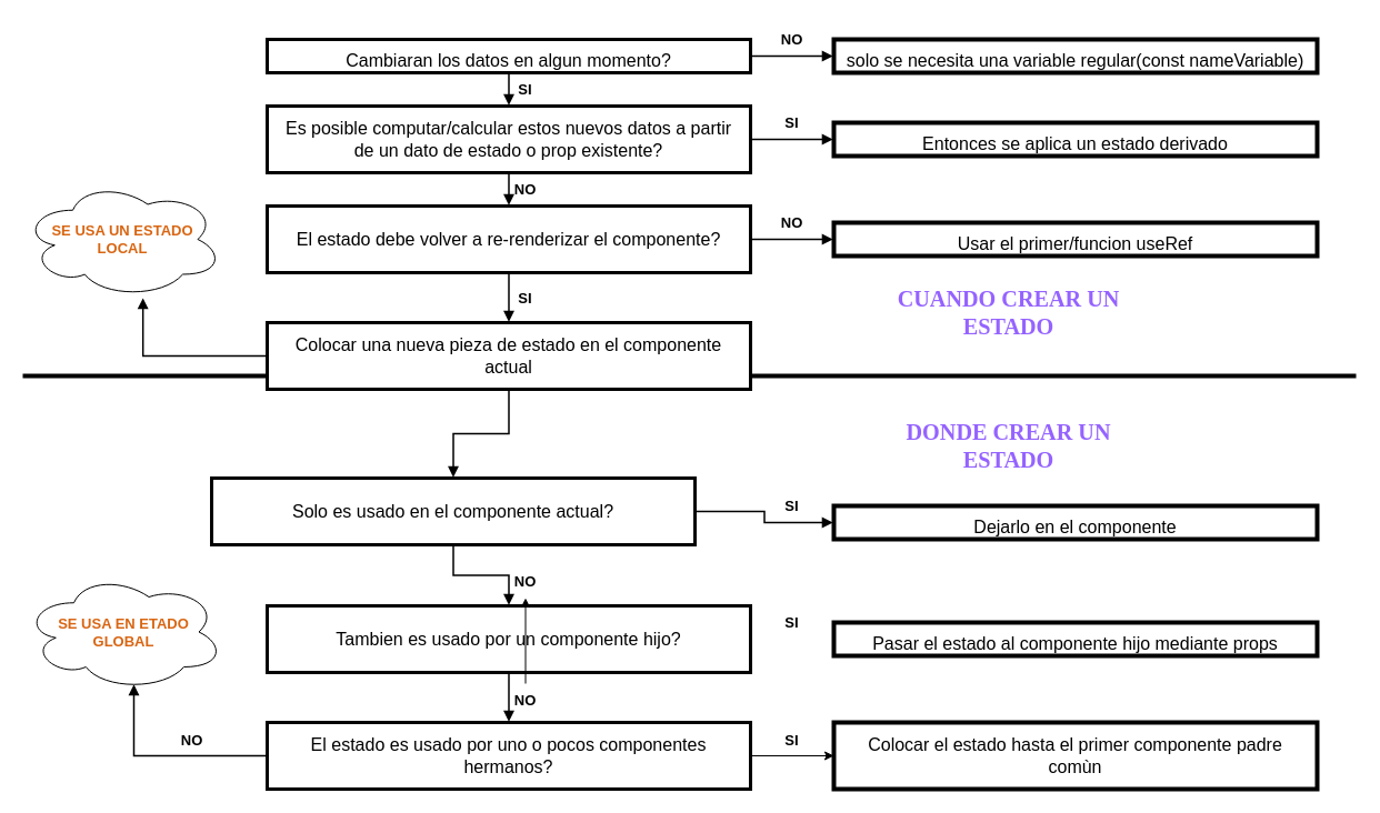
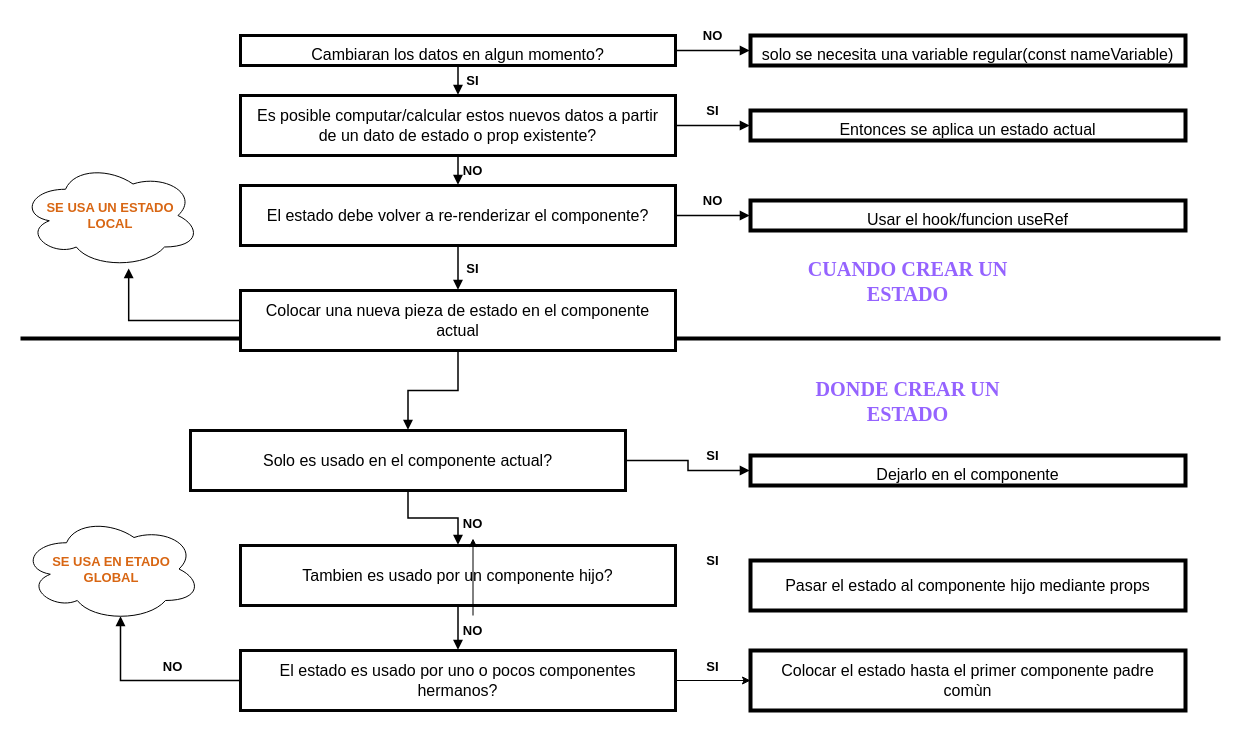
- <mxCell id="9" value="Entonces se aplica un estado derivado" style="html=1;overflow=block;blockSpacing=1;whiteSpace=wrap;fontSize=16;align=center;spacing=9;strokeColor=default;fillColor=default;strokeWidth=4;lucidId=r~L2imKpc-Fs;" vertex="1" parent="1"><mxGeometry x="750" y="110" width="435" height="30" as="geometry" /></mxCell>
+ <mxCell id="9" value="Entonces se aplica un estado actual" style="html=1;overflow=block;blockSpacing=1;whiteSpace=wrap;fontSize=16;align=center;spacing=9;strokeColor=default;fillColor=default;strokeWidth=4;lucidId=r~L2imKpc-Fs;" vertex="1" parent="1"><mxGeometry x="750" y="110" width="435" height="30" as="geometry" /></mxCell>
- <mxCell id="15" value="Usar el primer/funcion useRef" style="html=1;overflow=block;blockSpacing=1;whiteSpace=wrap;fontSize=16;align=center;spacing=9;strokeColor=default;fillColor=default;strokeWidth=4;lucidId=MdM22zj0AW-9;" vertex="1" parent="1"><mxGeometry x="750" y="200" width="435" height="30" as="geometry" /></mxCell>
+ <mxCell id="15" value="Usar el hook/funcion useRef" style="html=1;overflow=block;blockSpacing=1;whiteSpace=wrap;fontSize=16;align=center;spacing=9;strokeColor=default;fillColor=default;strokeWidth=4;lucidId=MdM22zj0AW-9;" vertex="1" parent="1"><mxGeometry x="750" y="200" width="435" height="30" as="geometry" /></mxCell>
- <mxCell id="31" value="Pasar el estado al componente hijo mediante props" style="html=1;overflow=block;blockSpacing=1;whiteSpace=wrap;fontSize=16;align=center;spacing=9;strokeColor=default;fillColor=default;strokeWidth=4;lucidId=dvM24LqrrwdD;" vertex="1" parent="1"><mxGeometry x="750" y="560" width="435" height="30" as="geometry" /></mxCell>
+ <mxCell id="31" value="Pasar el estado al componente hijo mediante props" style="html=1;overflow=block;blockSpacing=1;whiteSpace=wrap;fontSize=16;align=center;spacing=9;strokeColor=default;fillColor=default;strokeWidth=4;lucidId=dvM24LqrrwdD;" vertex="1" parent="1"><mxGeometry x="750" y="560" width="435" height="50" as="geometry" /></mxCell>
